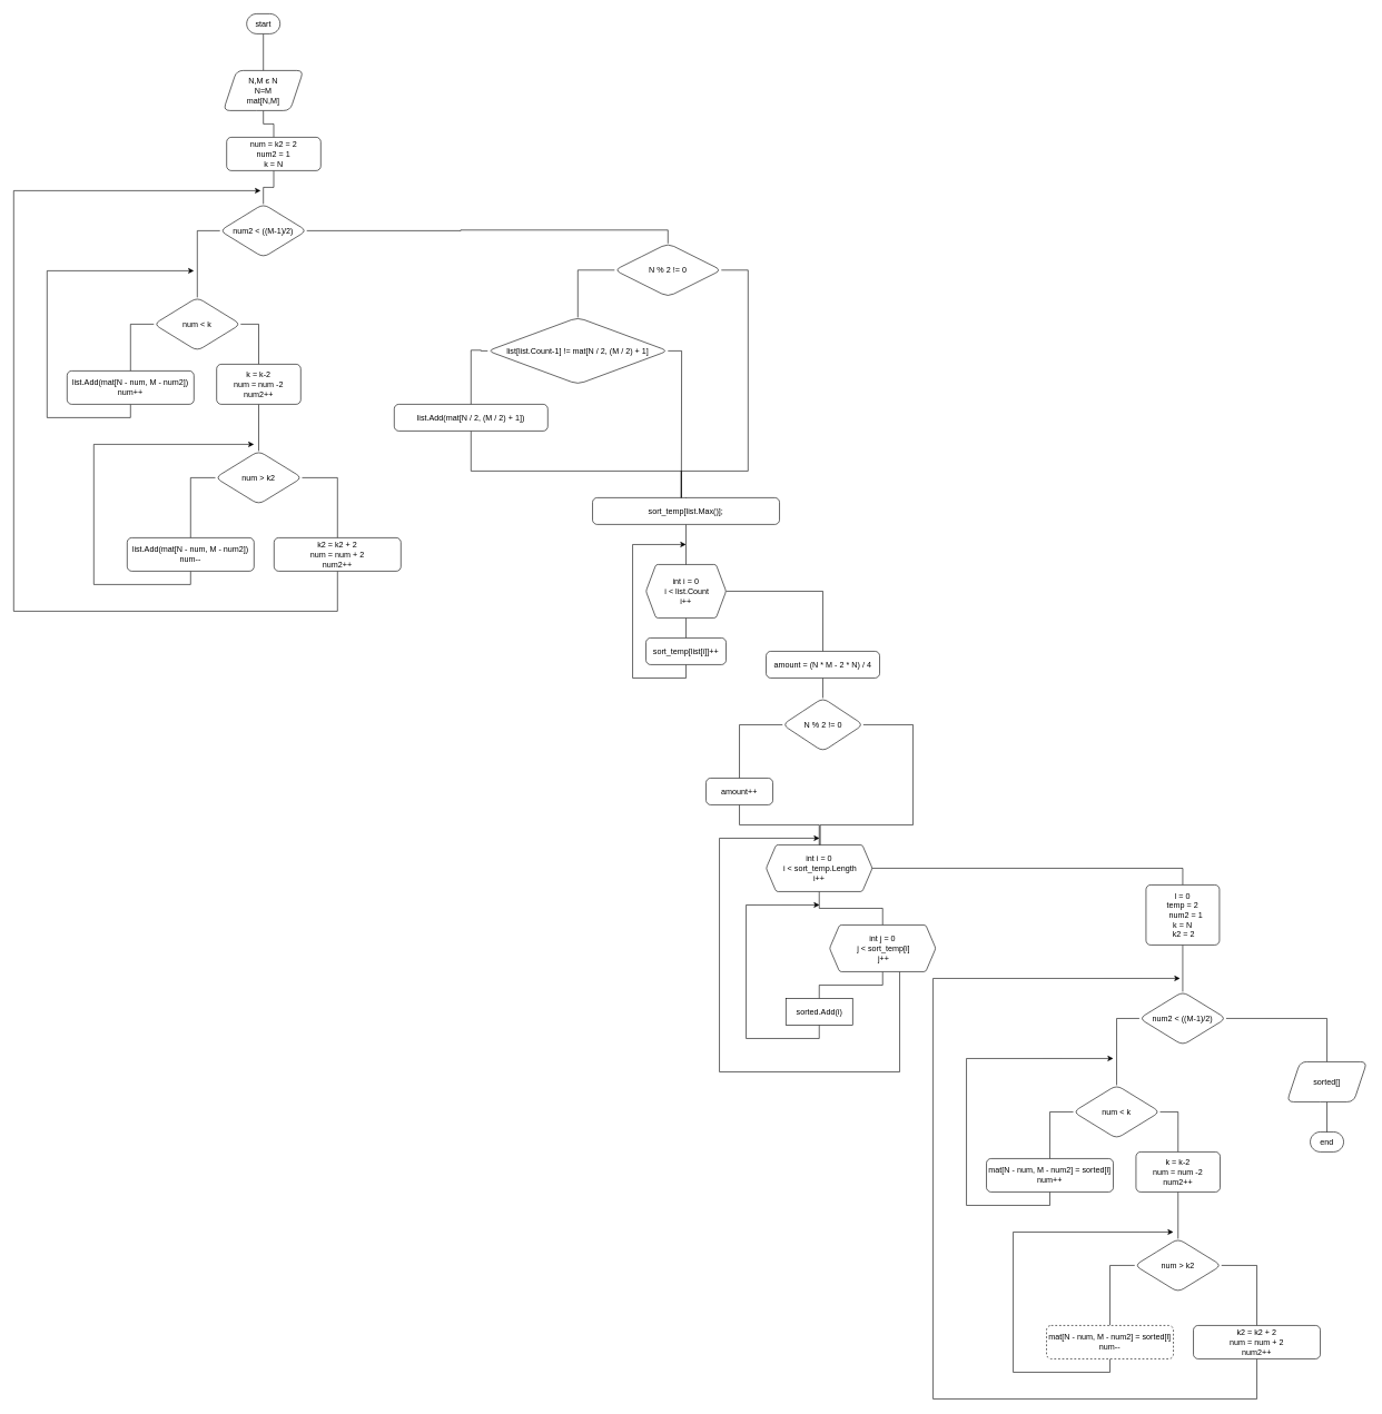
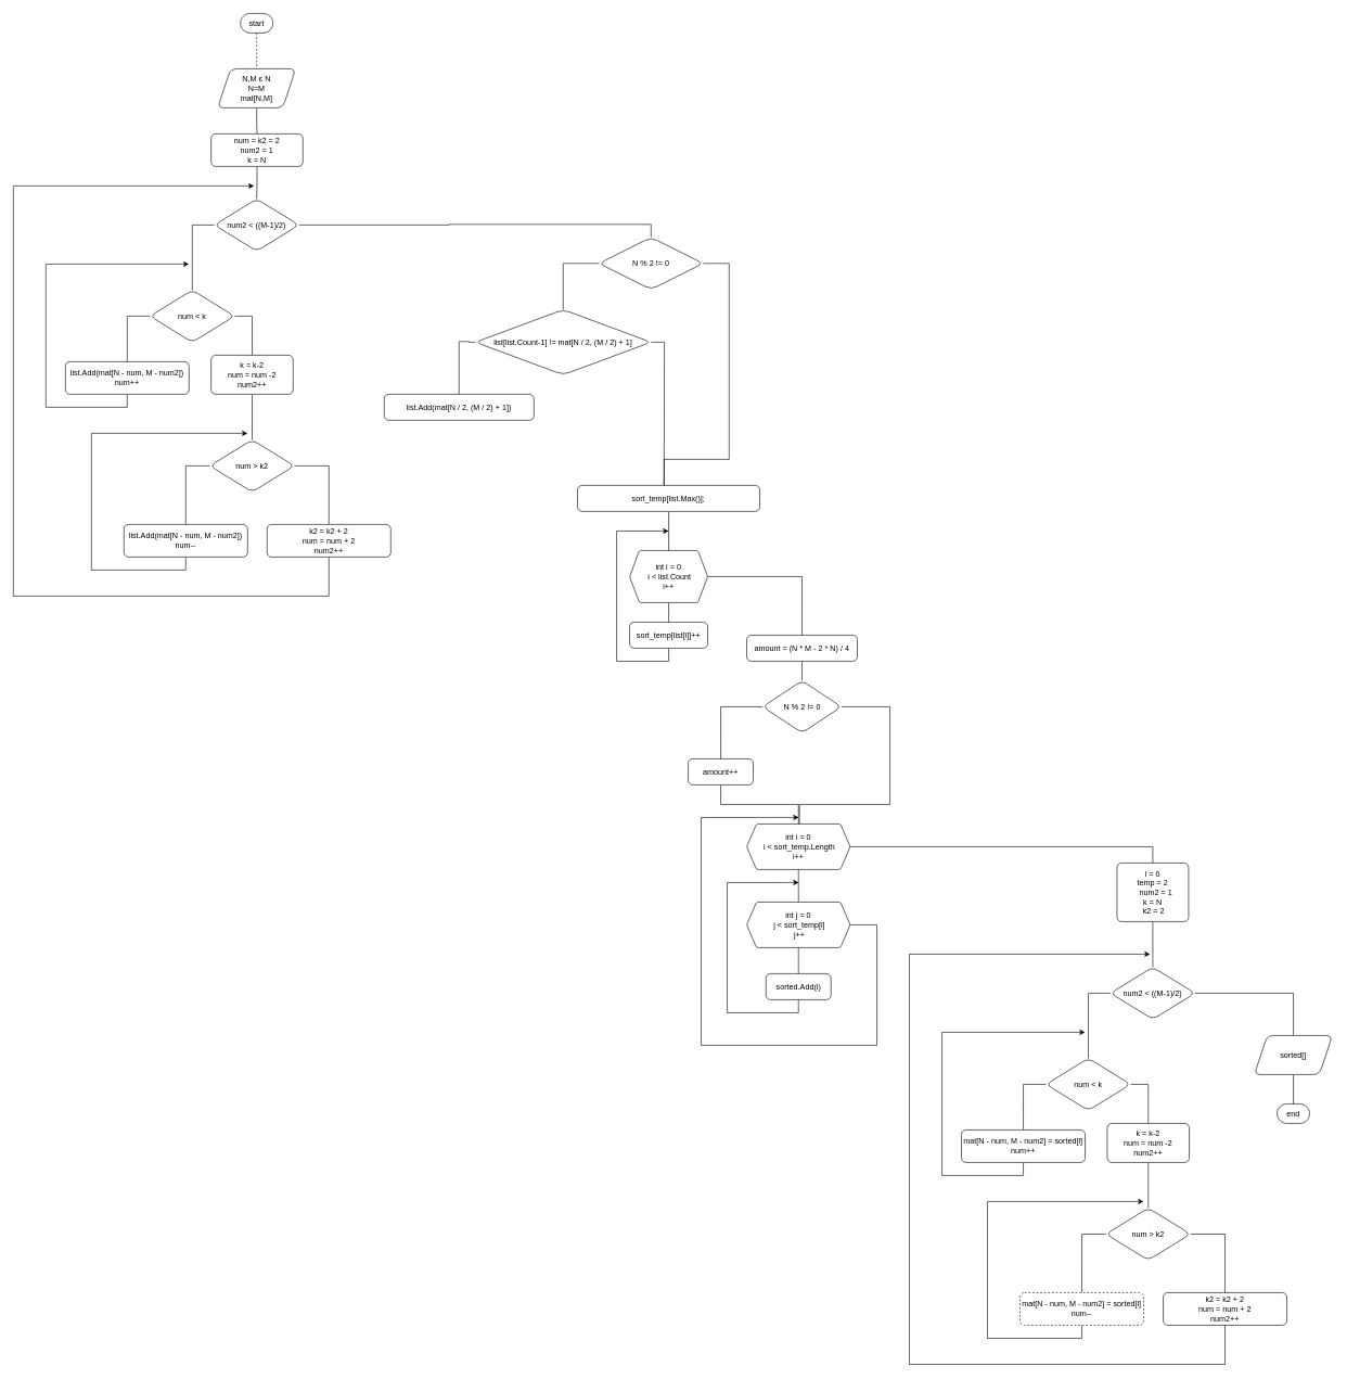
- <mxCell id="2" style="edgeStyle=orthogonalEdgeStyle;rounded=0;orthogonalLoop=1;jettySize=auto;html=1;exitX=0.5;exitY=1;exitDx=0;exitDy=0;exitPerimeter=0;entryX=0.5;entryY=0;entryDx=0;entryDy=0;endArrow=none;endFill=0;" parent="1" source="3" target="5" edge="1"><mxGeometry relative="1" as="geometry" /></mxCell>
+ <mxCell id="2" style="edgeStyle=orthogonalEdgeStyle;rounded=0;orthogonalLoop=1;jettySize=auto;html=1;exitX=0.5;exitY=1;exitDx=0;exitDy=0;exitPerimeter=0;entryX=0.5;entryY=0;entryDx=0;entryDy=0;endArrow=none;endFill=0;dashed=1;" parent="1" source="3" target="5" edge="1"><mxGeometry relative="1" as="geometry" /></mxCell>
- <mxCell id="7" value="num = k2 = 2&lt;br&gt;num2 = 1&lt;br&gt;k = N" style="rounded=1;whiteSpace=wrap;html=1;absoluteArcSize=1;arcSize=14;strokeWidth=1;" parent="1" vertex="1"><mxGeometry x="339" y="205" width="141" height="50" as="geometry" /></mxCell>
+ <mxCell id="7" value="num = k2 = 2&lt;br&gt;num2 = 1&lt;br&gt;k = N" style="rounded=1;whiteSpace=wrap;html=1;absoluteArcSize=1;arcSize=14;strokeWidth=1;" parent="1" vertex="1"><mxGeometry x="324" y="205" width="141" height="50" as="geometry" /></mxCell>
- <mxCell id="31" style="edgeStyle=orthogonalEdgeStyle;rounded=0;orthogonalLoop=1;jettySize=auto;html=1;exitX=0.5;exitY=1;exitDx=0;exitDy=0;entryX=0.5;entryY=0;entryDx=0;entryDy=0;endArrow=none;endFill=0;" parent="1" source="32" edge="1" target="76"><mxGeometry relative="1" as="geometry"><mxPoint x="1020" y="755" as="targetPoint" /><Array as="points"><mxPoint x="705" y="705" /><mxPoint x="1020" y="705" /><mxPoint x="1020" y="755" /></Array></mxGeometry></mxCell>
- <mxCell id="50" value="int j = 0&lt;br&gt;&amp;nbsp;j &amp;lt; sort_temp[i]&lt;br&gt;&amp;nbsp;j++" style="shape=hexagon;perimeter=hexagonPerimeter2;whiteSpace=wrap;html=1;fixedSize=1;size=15;rounded=1;arcSize=6;" parent="1" vertex="1"><mxGeometry x="1242.06" y="1385.06" width="159" height="70" as="geometry" /></mxCell>
+ <mxCell id="50" value="int j = 0&lt;br&gt;&amp;nbsp;j &amp;lt; sort_temp[i]&lt;br&gt;&amp;nbsp;j++" style="shape=hexagon;perimeter=hexagonPerimeter2;whiteSpace=wrap;html=1;fixedSize=1;size=15;rounded=1;arcSize=6;" parent="1" vertex="1"><mxGeometry x="1147.06" y="1385.06" width="159" height="70" as="geometry" /></mxCell>
- <mxCell id="52" value="sorted.Add(i)" style="whiteSpace=wrap;html=1;absoluteArcSize=1;arcSize=14;strokeWidth=1;rounded=0;" parent="1" vertex="1"><mxGeometry x="1176.56" y="1495.06" width="100" height="40" as="geometry" /></mxCell>
+ <mxCell id="52" value="sorted.Add(i)" style="rounded=1;whiteSpace=wrap;html=1;absoluteArcSize=1;arcSize=14;strokeWidth=1;" parent="1" vertex="1"><mxGeometry x="1176.56" y="1495.06" width="100" height="40" as="geometry" /></mxCell>
